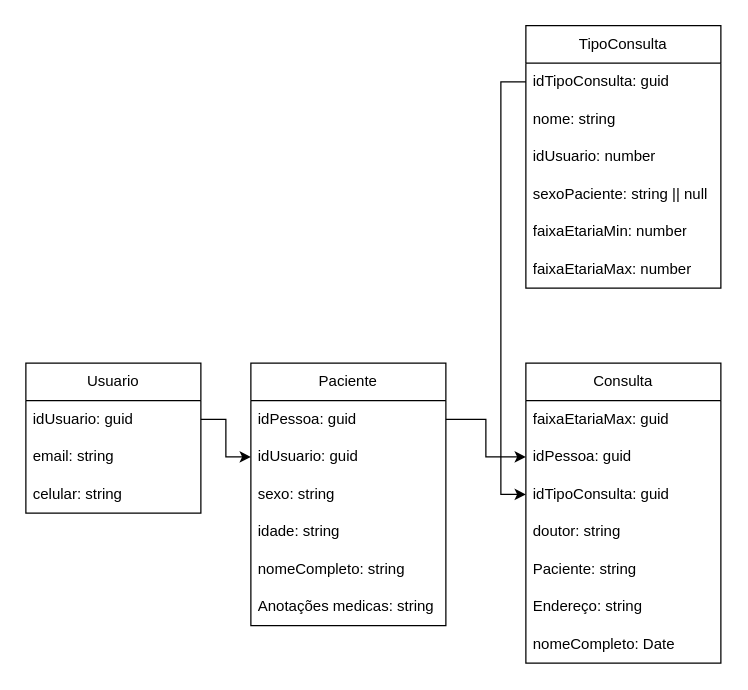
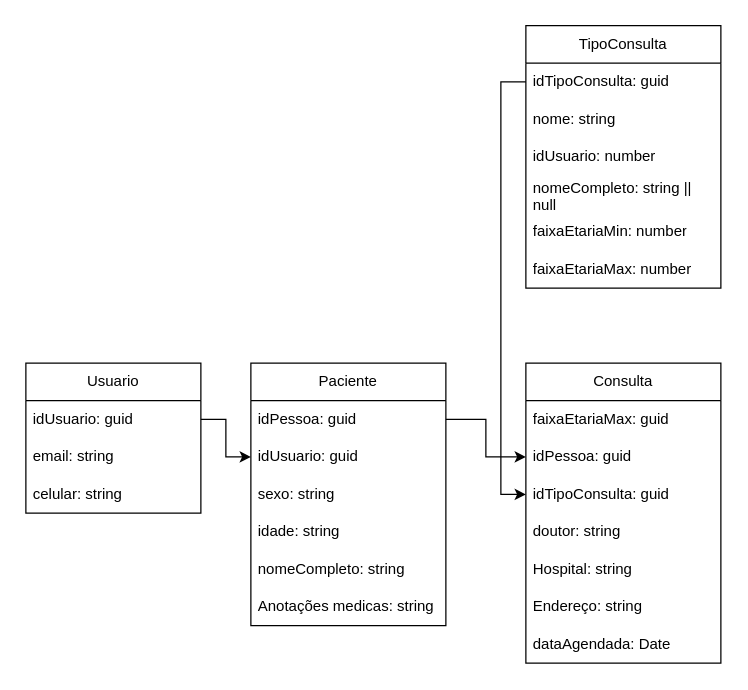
- <mxCell id="18" value="sexoPaciente: string || null" style="text;strokeColor=none;fillColor=none;align=left;verticalAlign=middle;spacingLeft=4;spacingRight=4;overflow=hidden;points=[[0,0.5],[1,0.5]];portConstraint=eastwest;rotatable=0;whiteSpace=wrap;html=1;" vertex="1" parent="14"><mxGeometry y="120" width="156" height="30" as="geometry" /></mxCell>
+ <mxCell id="18" value="nomeCompleto: string || null" style="text;strokeColor=none;fillColor=none;align=left;verticalAlign=middle;spacingLeft=4;spacingRight=4;overflow=hidden;points=[[0,0.5],[1,0.5]];portConstraint=eastwest;rotatable=0;whiteSpace=wrap;html=1;" vertex="1" parent="14"><mxGeometry y="120" width="156" height="30" as="geometry" /></mxCell>
- <mxCell id="26" value="Paciente: string" style="text;strokeColor=none;fillColor=none;align=left;verticalAlign=middle;spacingLeft=4;spacingRight=4;overflow=hidden;points=[[0,0.5],[1,0.5]];portConstraint=eastwest;rotatable=0;whiteSpace=wrap;html=1;" vertex="1" parent="21"><mxGeometry y="150" width="156" height="30" as="geometry" /></mxCell>
+ <mxCell id="26" value="Hospital: string" style="text;strokeColor=none;fillColor=none;align=left;verticalAlign=middle;spacingLeft=4;spacingRight=4;overflow=hidden;points=[[0,0.5],[1,0.5]];portConstraint=eastwest;rotatable=0;whiteSpace=wrap;html=1;" vertex="1" parent="21"><mxGeometry y="150" width="156" height="30" as="geometry" /></mxCell>
- <mxCell id="28" value="nomeCompleto: Date" style="text;strokeColor=none;fillColor=none;align=left;verticalAlign=middle;spacingLeft=4;spacingRight=4;overflow=hidden;points=[[0,0.5],[1,0.5]];portConstraint=eastwest;rotatable=0;whiteSpace=wrap;html=1;" vertex="1" parent="21"><mxGeometry y="210" width="156" height="30" as="geometry" /></mxCell>
+ <mxCell id="28" value="dataAgendada: Date" style="text;strokeColor=none;fillColor=none;align=left;verticalAlign=middle;spacingLeft=4;spacingRight=4;overflow=hidden;points=[[0,0.5],[1,0.5]];portConstraint=eastwest;rotatable=0;whiteSpace=wrap;html=1;" vertex="1" parent="21"><mxGeometry y="210" width="156" height="30" as="geometry" /></mxCell>
